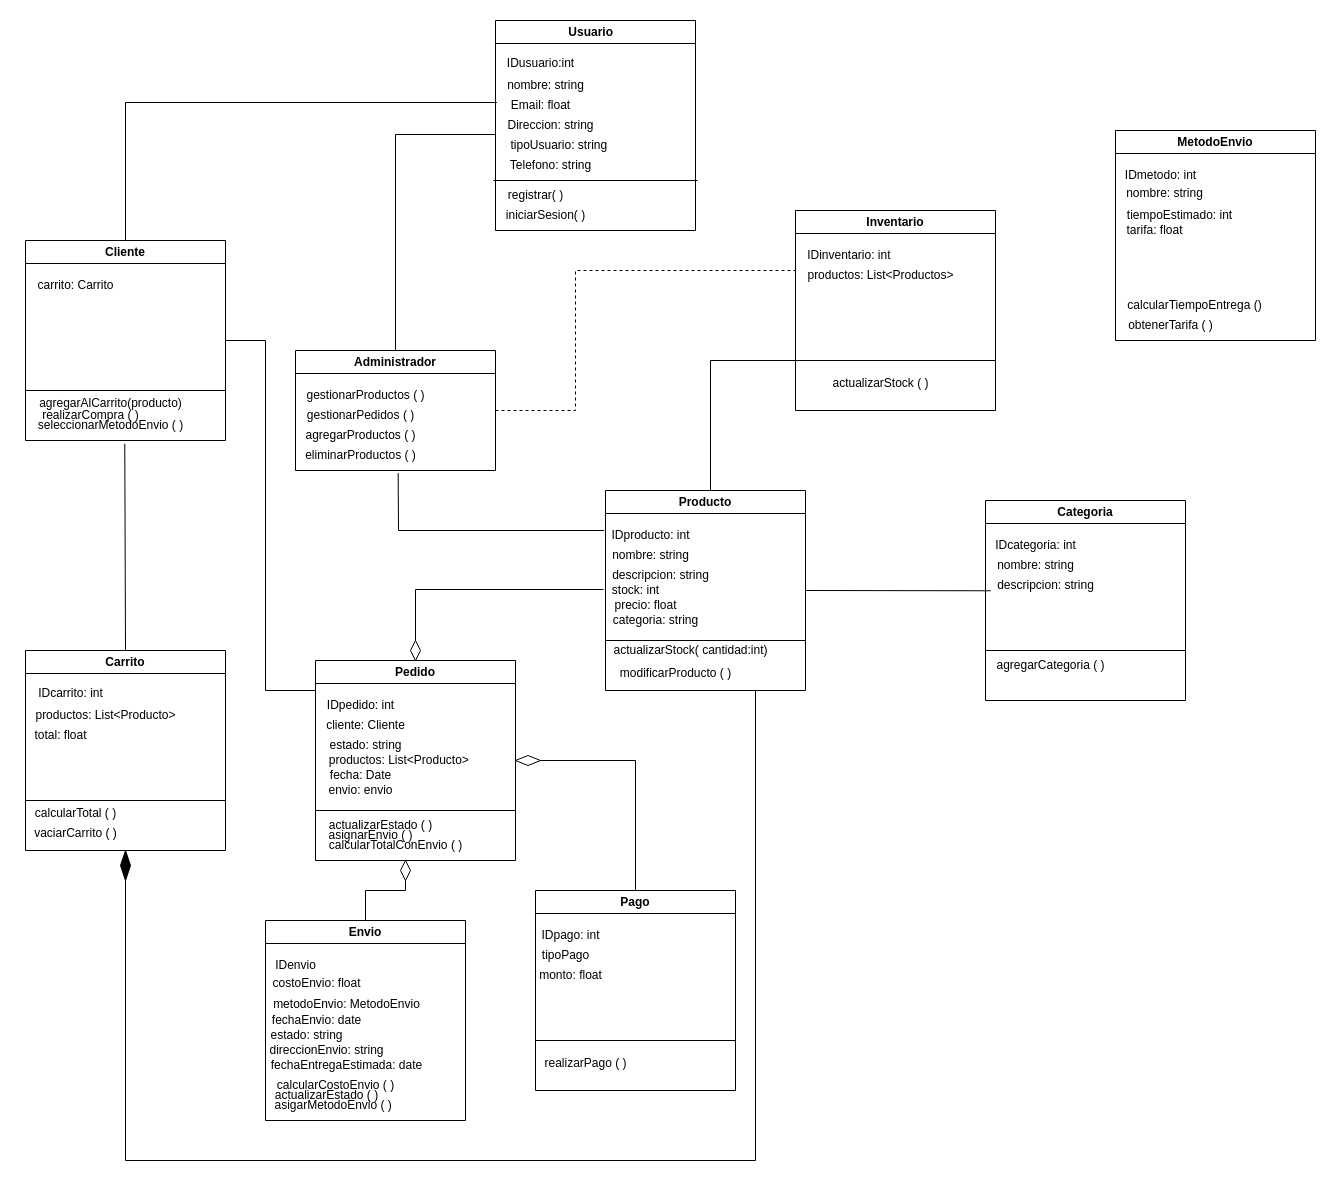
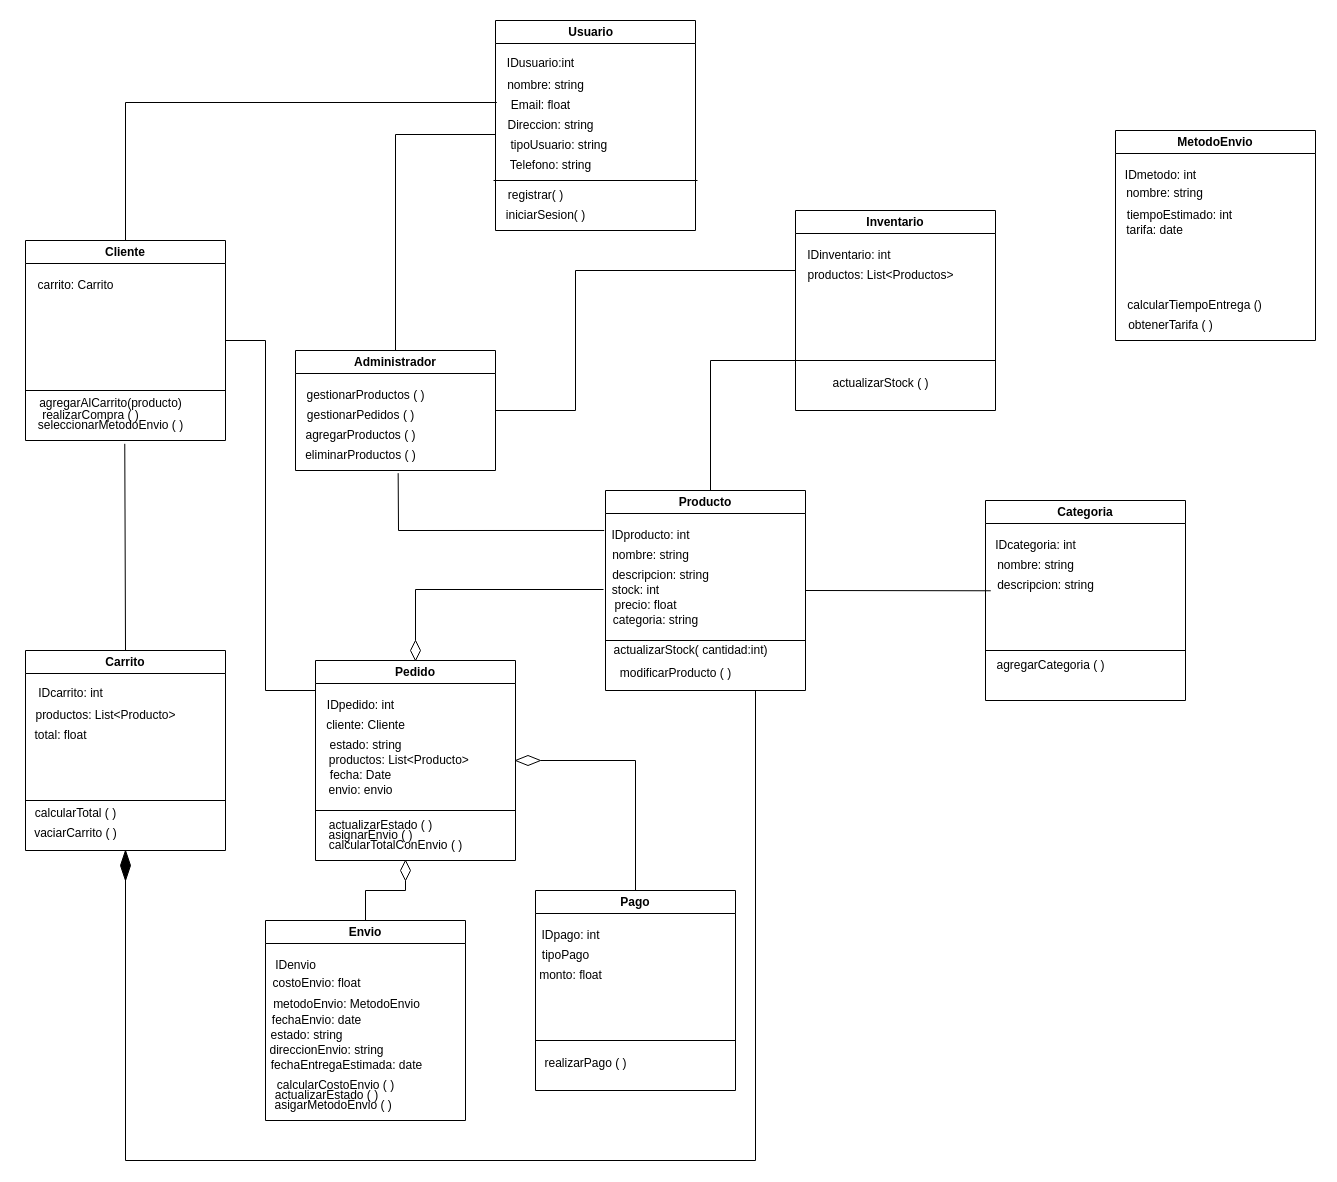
- <mxCell id="90" value="tarifa: float" style="text;html=1;align=center;verticalAlign=middle;resizable=0;points=[];autosize=1;strokeColor=none;fillColor=none;" vertex="1" parent="86"><mxGeometry x="-1" y="85" width="80" height="30" as="geometry" /></mxCell>
+ <mxCell id="90" value="tarifa: date" style="text;html=1;align=center;verticalAlign=middle;resizable=0;points=[];autosize=1;strokeColor=none;fillColor=none;" vertex="1" parent="86"><mxGeometry x="-1" y="85" width="80" height="30" as="geometry" /></mxCell>
- <mxCell id="70" value="" style="endArrow=none;html=1;rounded=0;exitX=1;exitY=0.5;exitDx=0;exitDy=0;entryX=0.125;entryY=1;entryDx=0;entryDy=0;entryPerimeter=0;dashed=1;" edge="1" parent="1" source="18" target="64"><mxGeometry width="50" height="50" relative="1" as="geometry"><mxPoint x="385" y="480" as="sourcePoint" /><mxPoint x="735" y="273" as="targetPoint" /><Array as="points"><mxPoint x="575" y="410" /><mxPoint x="575" y="270" /></Array></mxGeometry></mxCell>
+ <mxCell id="70" value="" style="endArrow=none;html=1;rounded=0;exitX=1;exitY=0.5;exitDx=0;exitDy=0;entryX=0.125;entryY=1;entryDx=0;entryDy=0;entryPerimeter=0;" edge="1" parent="1" source="18" target="64"><mxGeometry width="50" height="50" relative="1" as="geometry"><mxPoint x="385" y="480" as="sourcePoint" /><mxPoint x="735" y="273" as="targetPoint" /><Array as="points"><mxPoint x="575" y="410" /><mxPoint x="575" y="270" /></Array></mxGeometry></mxCell>
